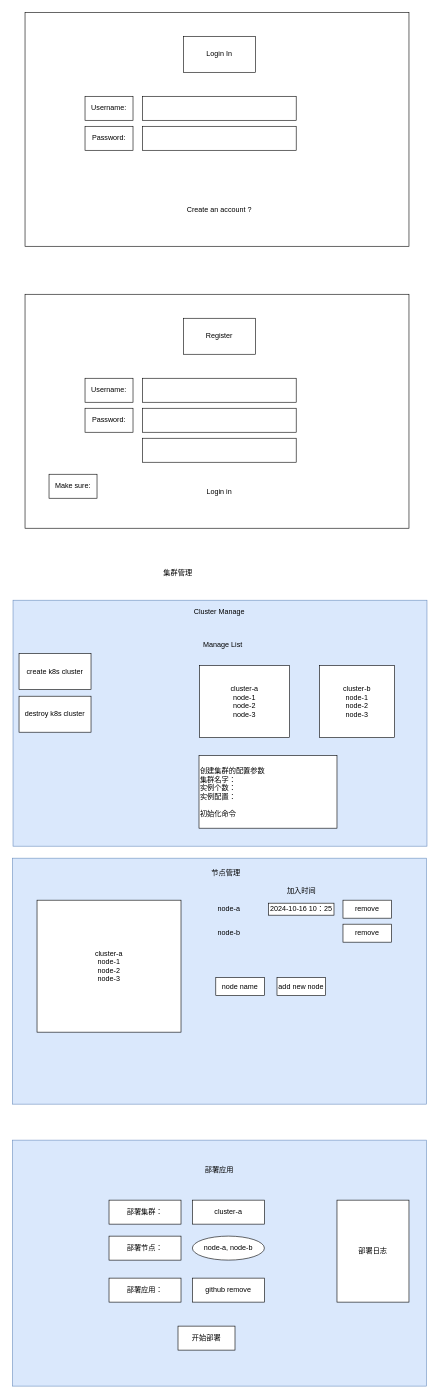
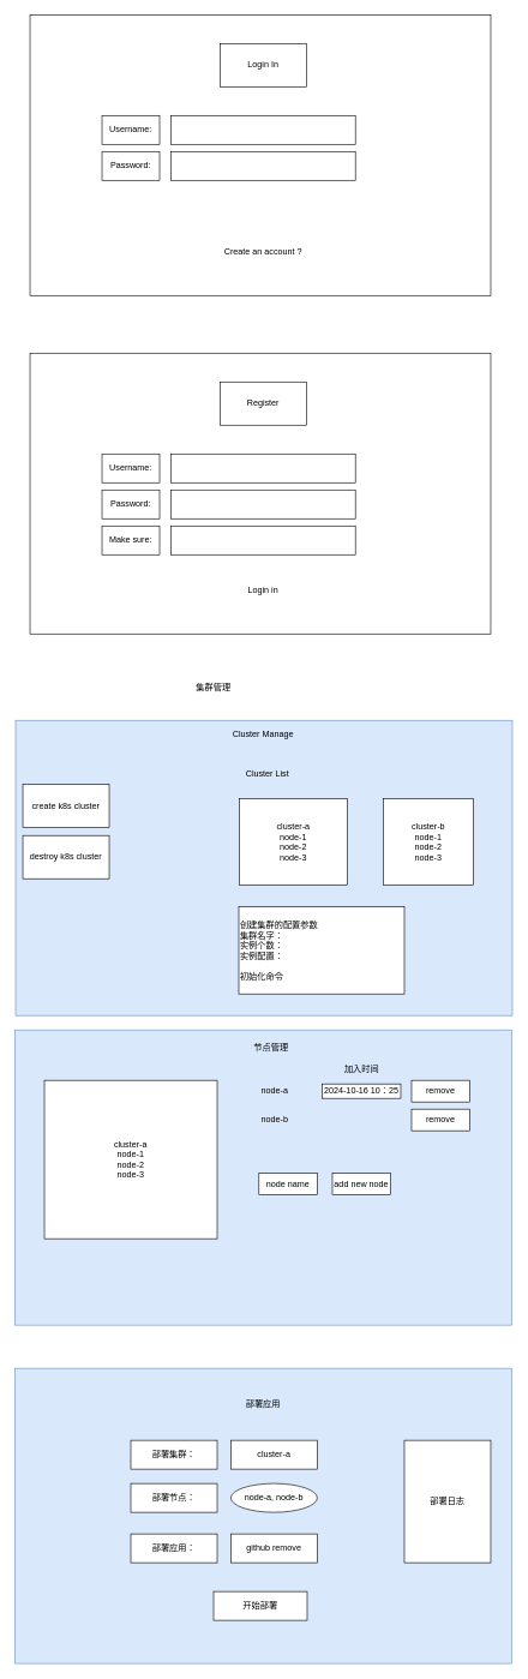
- <mxCell id="16" value="Make sure:" style="rounded=0;whiteSpace=wrap;html=1;" vertex="1" parent="1"><mxGeometry x="81" y="790" width="80" height="40" as="geometry" /></mxCell>
+ <mxCell id="16" value="Make sure:" style="rounded=0;whiteSpace=wrap;html=1;" vertex="1" parent="1"><mxGeometry x="141" y="730" width="80" height="40" as="geometry" /></mxCell>
- <mxCell id="35" value="Manage List" style="text;html=1;strokeColor=none;fillColor=none;align=center;verticalAlign=middle;whiteSpace=wrap;rounded=0;" vertex="1" parent="1"><mxGeometry x="326" y="1059" width="90" height="30" as="geometry" /></mxCell>
+ <mxCell id="35" value="Cluster List" style="text;html=1;strokeColor=none;fillColor=none;align=center;verticalAlign=middle;whiteSpace=wrap;rounded=0;" vertex="1" parent="1"><mxGeometry x="326" y="1059" width="90" height="30" as="geometry" /></mxCell>
- <mxCell id="45" value="开始部署" style="rounded=0;whiteSpace=wrap;html=1;" vertex="1" parent="1"><mxGeometry x="296" y="2210" width="95" height="40" as="geometry" /></mxCell>
+ <mxCell id="45" value="开始部署" style="rounded=0;whiteSpace=wrap;html=1;" vertex="1" parent="1"><mxGeometry x="296" y="2210" width="130" height="40" as="geometry" /></mxCell>
